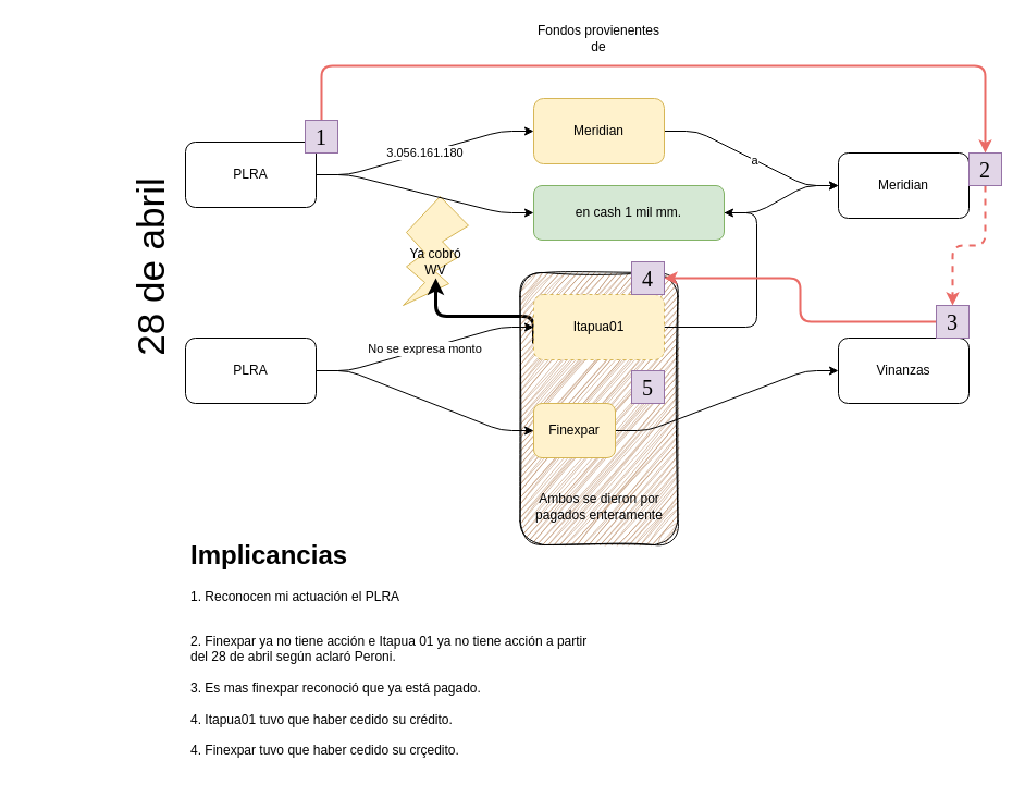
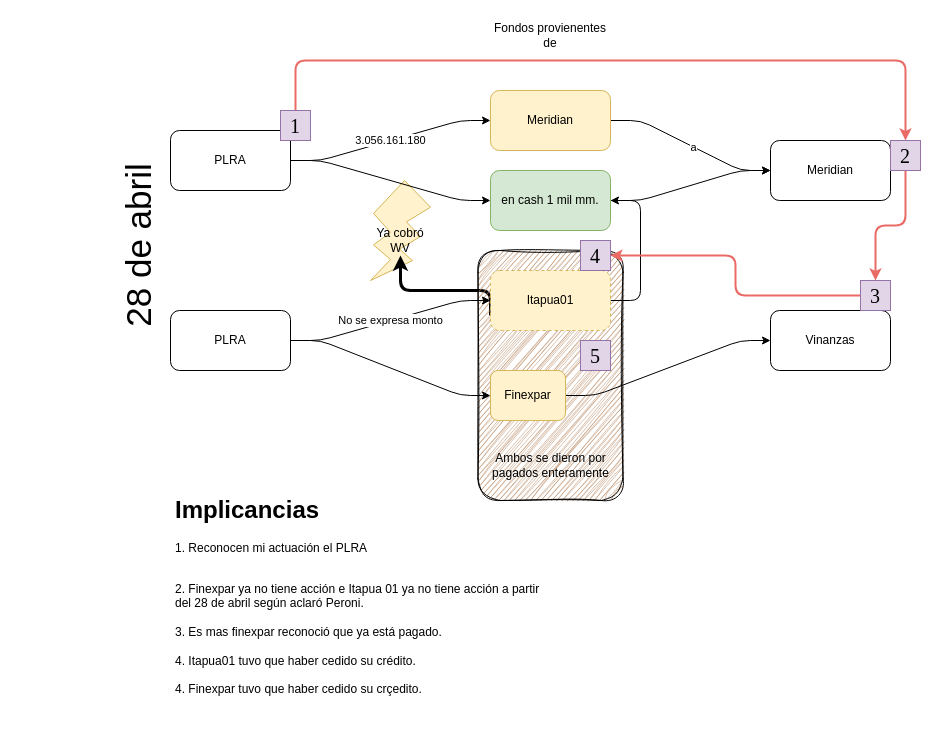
- <mxCell id="19" value="en cash 1 mil mm." style="rounded=1;whiteSpace=wrap;html=1;fillColor=#d5e8d4;strokeColor=#82b366;" parent="1" vertex="1"><mxGeometry x="490" y="170" width="175" height="50" as="geometry" /></mxCell>
+ <mxCell id="19" value="en cash 1 mil mm." style="rounded=1;whiteSpace=wrap;html=1;fillColor=#d5e8d4;strokeColor=#82b366;" parent="1" vertex="1"><mxGeometry x="490" y="170" width="120" height="60" as="geometry" /></mxCell>
- <mxCell id="30" style="edgeStyle=orthogonalEdgeStyle;rounded=1;orthogonalLoop=1;jettySize=auto;html=1;exitX=0.5;exitY=1;exitDx=0;exitDy=0;entryX=0.5;entryY=0;entryDx=0;entryDy=0;strokeColor=#EA6B66;strokeWidth=2;dashed=1;" edge="1" parent="1" source="31" target="27"><mxGeometry relative="1" as="geometry" /></mxCell>
+ <mxCell id="30" style="edgeStyle=orthogonalEdgeStyle;rounded=1;orthogonalLoop=1;jettySize=auto;html=1;exitX=0.5;exitY=1;exitDx=0;exitDy=0;entryX=0.5;entryY=0;entryDx=0;entryDy=0;strokeColor=#EA6B66;strokeWidth=2;" edge="1" parent="1" source="31" target="27"><mxGeometry relative="1" as="geometry" /></mxCell>
